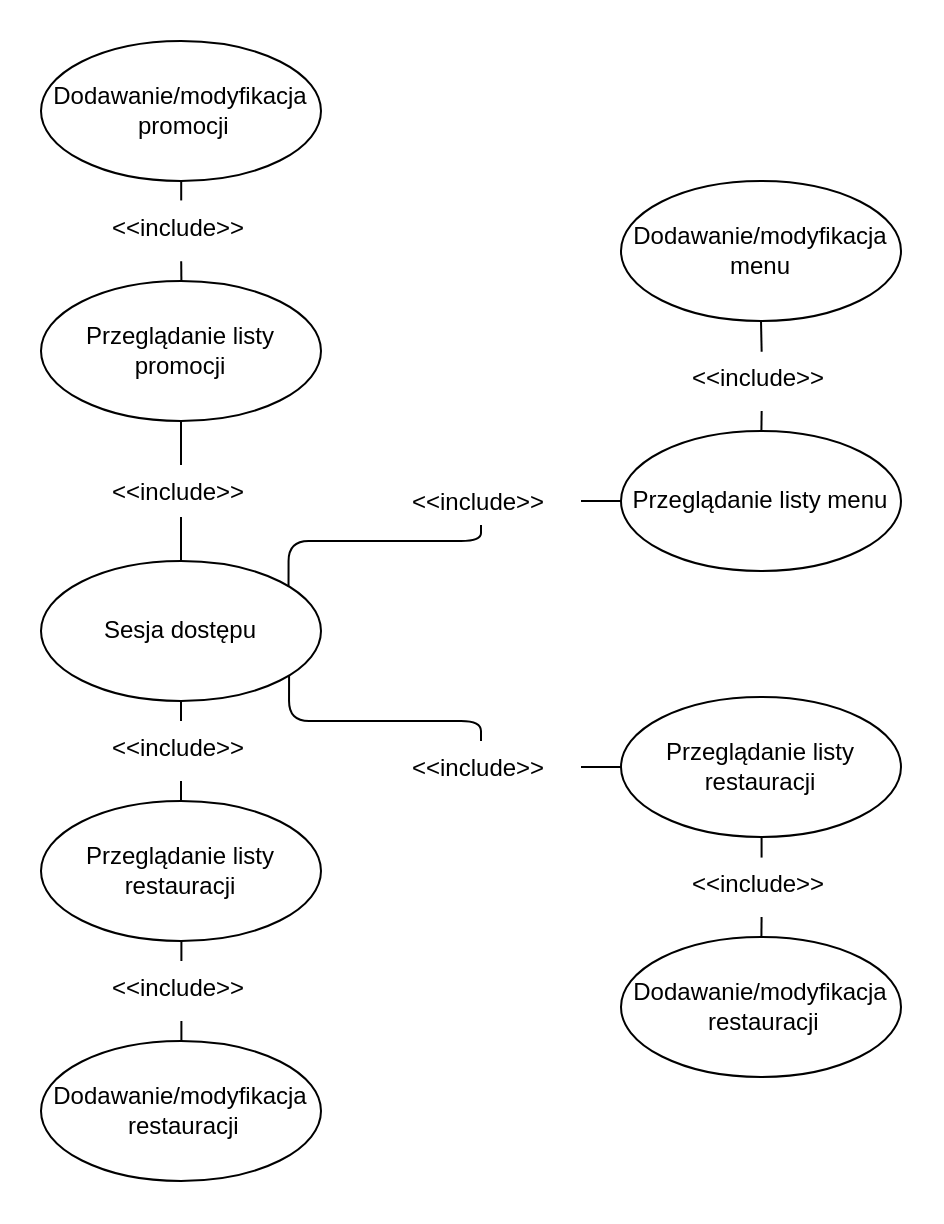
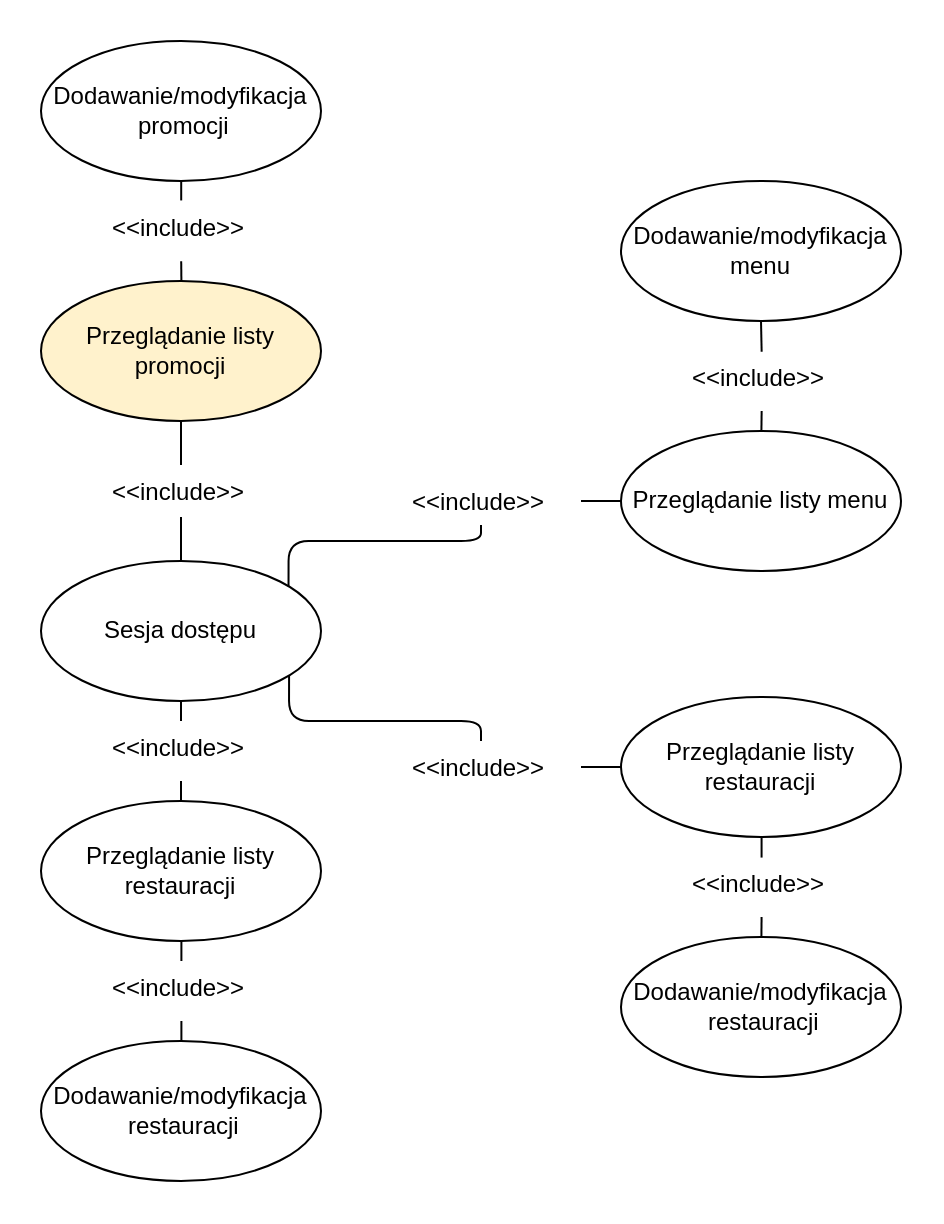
- <mxCell id="6" value="Przeglądanie listy promocji" style="ellipse;whiteSpace=wrap;html=1;" vertex="1" parent="1"><mxGeometry x="20" y="140" width="140" height="70" as="geometry" /></mxCell>
+ <mxCell id="6" value="Przeglądanie listy promocji" style="ellipse;whiteSpace=wrap;html=1;fillColor=#fff2cc;" vertex="1" parent="1"><mxGeometry x="20" y="140" width="140" height="70" as="geometry" /></mxCell>
